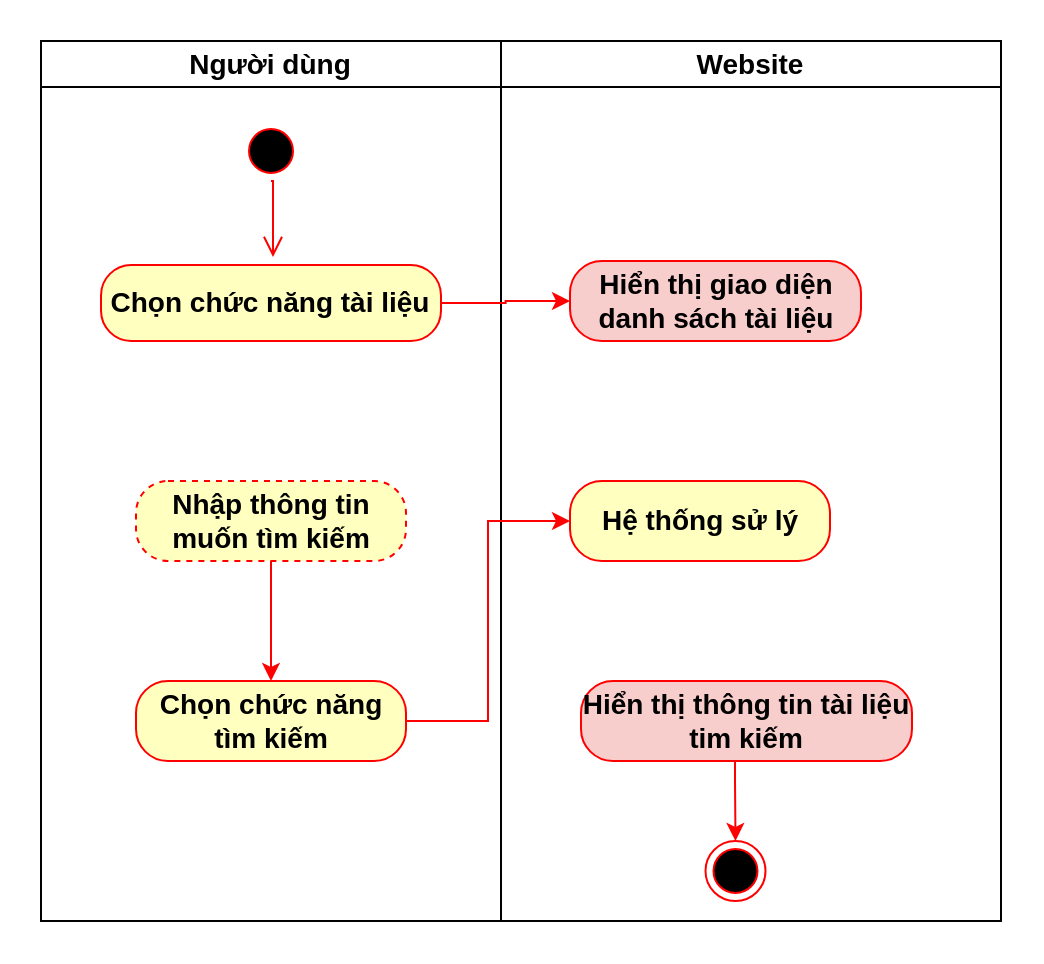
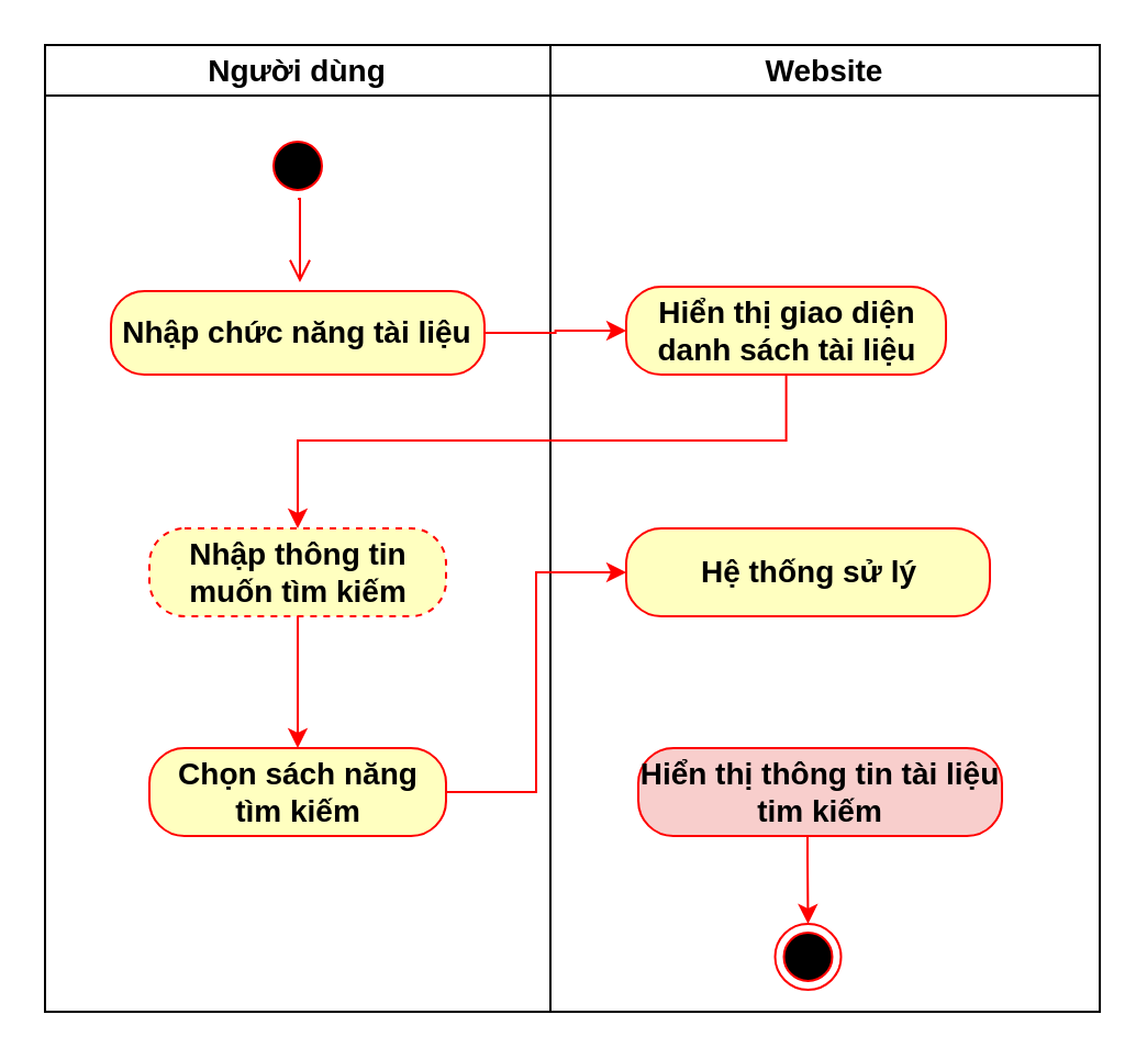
- <mxCell id="11" value="Hiển thị giao diện danh sách tài liệu" style="rounded=1;whiteSpace=wrap;html=1;arcSize=40;fontColor=#000000;fillColor=#f8cecc;strokeColor=#ff0000;fontStyle=1;fontSize=14;" vertex="1" parent="9"><mxGeometry x="34.5" y="110" width="145.5" height="40" as="geometry" /></mxCell>
+ <mxCell id="11" value="Hiển thị giao diện danh sách tài liệu" style="rounded=1;whiteSpace=wrap;html=1;arcSize=40;fontColor=#000000;fillColor=#ffffc0;strokeColor=#ff0000;fontStyle=1;fontSize=14;" vertex="1" parent="9"><mxGeometry x="34.5" y="110" width="145.5" height="40" as="geometry" /></mxCell>
- <mxCell id="5" value="&lt;span style=&quot;font-size: 14px;&quot;&gt;Chọn chức năng tài liệu&lt;/span&gt;" style="rounded=1;whiteSpace=wrap;html=1;arcSize=40;fontColor=#000000;fillColor=#ffffc0;strokeColor=#ff0000;fontStyle=1;fontSize=14;" vertex="1" parent="2"><mxGeometry x="30" y="112" width="170" height="38" as="geometry" /></mxCell>
+ <mxCell id="5" value="&lt;span style=&quot;font-size: 14px;&quot;&gt;Nhập chức năng tài liệu&lt;/span&gt;" style="rounded=1;whiteSpace=wrap;html=1;arcSize=40;fontColor=#000000;fillColor=#ffffc0;strokeColor=#ff0000;fontStyle=1;fontSize=14;" vertex="1" parent="2"><mxGeometry x="30" y="112" width="170" height="38" as="geometry" /></mxCell>
+ <mxCell id="16" style="edgeStyle=orthogonalEdgeStyle;rounded=0;orthogonalLoop=1;jettySize=auto;html=1;strokeColor=#FF0000;" edge="1" parent="1" source="11" target="7"><mxGeometry relative="1" as="geometry"><Array as="points"><mxPoint x="357" y="200" /><mxPoint x="135" y="200" /></Array></mxGeometry></mxCell>
- <mxCell id="10" value="Hệ thống sử lý" style="rounded=1;whiteSpace=wrap;html=1;arcSize=40;fontColor=#000000;fillColor=#ffffc0;strokeColor=#ff0000;fontStyle=1;fontSize=14;" vertex="1" parent="9"><mxGeometry x="34.5" y="220" width="130" height="40" as="geometry" /></mxCell>
+ <mxCell id="10" value="Hệ thống sử lý" style="rounded=1;whiteSpace=wrap;html=1;arcSize=40;fontColor=#000000;fillColor=#ffffc0;strokeColor=#ff0000;fontStyle=1;fontSize=14;" vertex="1" parent="9"><mxGeometry x="34.5" y="220" width="165.5" height="40" as="geometry" /></mxCell>
- <mxCell id="8" value="Chọn chức năng tìm kiếm" style="rounded=1;whiteSpace=wrap;html=1;arcSize=40;fontColor=#000000;fillColor=#ffffc0;strokeColor=#ff0000;fontStyle=1;fontSize=14;" vertex="1" parent="2"><mxGeometry x="47.5" y="320" width="135" height="40" as="geometry" /></mxCell>
+ <mxCell id="8" value="Chọn sách năng tìm kiếm" style="rounded=1;whiteSpace=wrap;html=1;arcSize=40;fontColor=#000000;fillColor=#ffffc0;strokeColor=#ff0000;fontStyle=1;fontSize=14;" vertex="1" parent="2"><mxGeometry x="47.5" y="320" width="135" height="40" as="geometry" /></mxCell>
